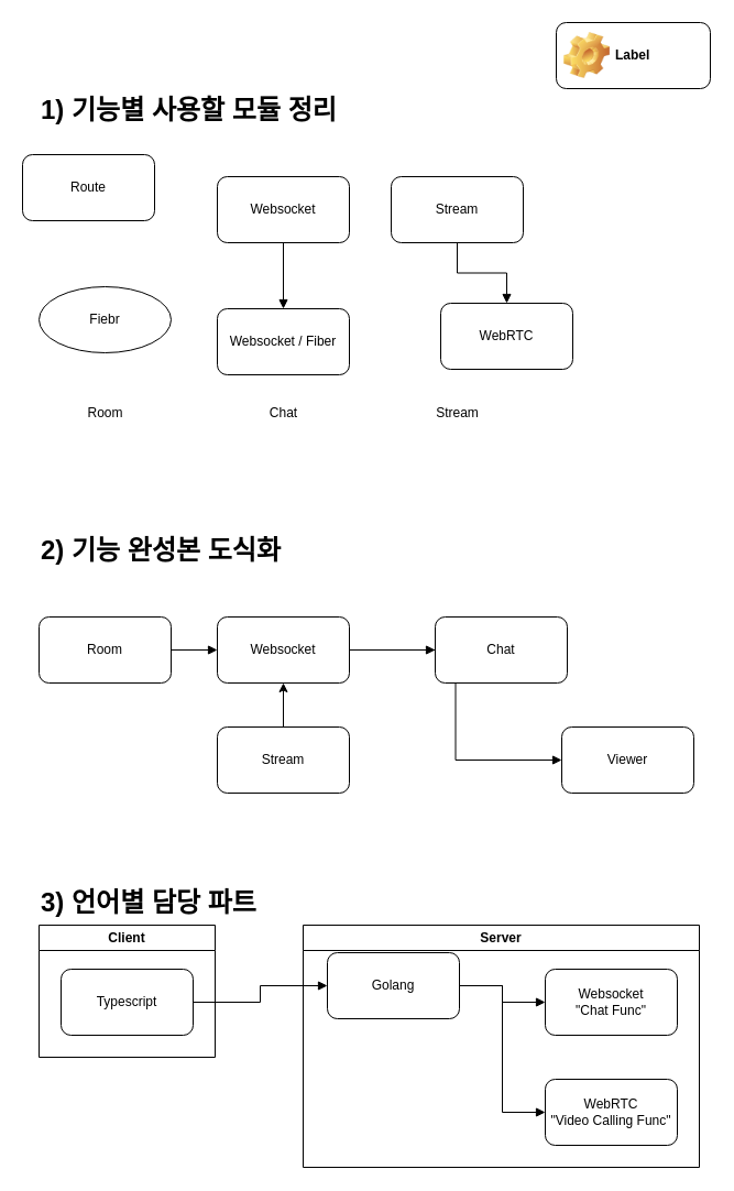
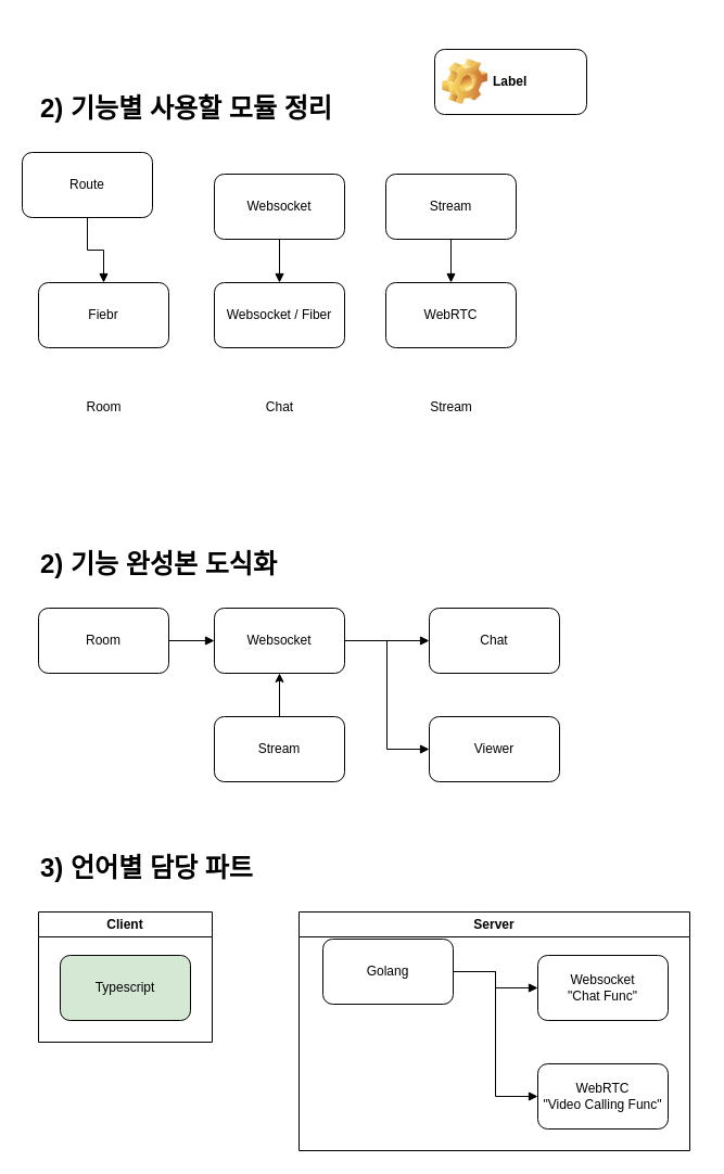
- <mxCell id="33" value="Label" style="label;whiteSpace=wrap;html=1;image=img/clipart/Gear_128x128.png" parent="1" vertex="1"><mxGeometry x="505" y="20" width="140" height="60" as="geometry" /></mxCell>
+ <mxCell id="33" value="Label" style="label;whiteSpace=wrap;html=1;image=img/clipart/Gear_128x128.png" parent="1" vertex="1"><mxGeometry x="400" y="45" width="140" height="60" as="geometry" /></mxCell>
- <mxCell id="30" value="&lt;b&gt;1) 기능별 사용할 모듈 정리&lt;/b&gt;" style="text;html=1;align=left;verticalAlign=middle;resizable=0;points=[];autosize=1;strokeColor=none;fillColor=none;fontSize=24;" parent="1" vertex="1"><mxGeometry x="35" y="80" width="280" height="40" as="geometry" /></mxCell>
+ <mxCell id="30" value="&lt;b&gt;2) 기능별 사용할 모듈 정리&lt;/b&gt;" style="text;html=1;align=left;verticalAlign=middle;resizable=0;points=[];autosize=1;strokeColor=none;fillColor=none;fontSize=24;" parent="1" vertex="1"><mxGeometry x="35" y="80" width="280" height="40" as="geometry" /></mxCell>
+ <mxCell id="2" style="edgeStyle=orthogonalEdgeStyle;rounded=0;orthogonalLoop=1;jettySize=auto;html=1;endArrow=block;endFill=1;" parent="1" source="3" target="6" edge="1"><mxGeometry relative="1" as="geometry" /></mxCell>
- <mxCell id="6" value="Fiebr" style="ellipse;whiteSpace=wrap;html=1;" parent="1" vertex="1"><mxGeometry x="35" y="260" width="120" height="60" as="geometry" /></mxCell>
+ <mxCell id="6" value="Fiebr" style="rounded=1;whiteSpace=wrap;html=1;" parent="1" vertex="1"><mxGeometry x="35" y="260" width="120" height="60" as="geometry" /></mxCell>
- <mxCell id="8" value="WebRTC" style="rounded=1;whiteSpace=wrap;html=1;" parent="1" vertex="1"><mxGeometry x="400" y="275" width="120" height="60" as="geometry" /></mxCell>
+ <mxCell id="8" value="WebRTC" style="rounded=1;whiteSpace=wrap;html=1;" parent="1" vertex="1"><mxGeometry x="355" y="260" width="120" height="60" as="geometry" /></mxCell>
- <mxCell id="7" value="Websocket / Fiber" style="rounded=1;whiteSpace=wrap;html=1;" parent="1" vertex="1"><mxGeometry x="197" y="280" width="120" height="60" as="geometry" /></mxCell>
+ <mxCell id="7" value="Websocket / Fiber" style="rounded=1;whiteSpace=wrap;html=1;" parent="1" vertex="1"><mxGeometry x="197" y="260" width="120" height="60" as="geometry" /></mxCell>
- <mxCell id="31" value="&lt;b&gt;2) 기능&amp;nbsp;&lt;span style=&quot;background-color: initial;&quot;&gt;완성본 도식화&lt;/span&gt;&lt;/b&gt;" style="text;html=1;align=left;verticalAlign=middle;resizable=0;points=[];autosize=1;strokeColor=none;fillColor=none;fontSize=24;" parent="1" vertex="1"><mxGeometry x="35" y="480" width="230" height="40" as="geometry" /></mxCell>
+ <mxCell id="31" value="&lt;b&gt;2) 기능&amp;nbsp;&lt;span style=&quot;background-color: initial;&quot;&gt;완성본 도식화&lt;/span&gt;&lt;/b&gt;" style="text;html=1;align=left;verticalAlign=middle;resizable=0;points=[];autosize=1;strokeColor=none;fillColor=none;fontSize=24;" parent="1" vertex="1"><mxGeometry x="35" y="500" width="230" height="40" as="geometry" /></mxCell>
- <mxCell id="22" value="Viewer" style="rounded=1;whiteSpace=wrap;html=1;" parent="1" vertex="1"><mxGeometry x="510" y="660" width="120" height="60" as="geometry" /></mxCell>
+ <mxCell id="22" value="Viewer" style="rounded=1;whiteSpace=wrap;html=1;" parent="1" vertex="1"><mxGeometry x="395" y="660" width="120" height="60" as="geometry" /></mxCell>
- <mxCell id="32" value="&lt;b&gt;3) 언어별 담당 파트&lt;/b&gt;" style="text;html=1;align=left;verticalAlign=middle;resizable=0;points=[];autosize=1;strokeColor=none;fillColor=none;fontSize=24;" parent="1" vertex="1"><mxGeometry x="35" y="800" width="210" height="40" as="geometry" /></mxCell>
+ <mxCell id="32" value="&lt;b&gt;3) 언어별 담당 파트&lt;/b&gt;" style="text;html=1;align=left;verticalAlign=middle;resizable=0;points=[];autosize=1;strokeColor=none;fillColor=none;fontSize=24;" parent="1" vertex="1"><mxGeometry x="35" y="780" width="210" height="40" as="geometry" /></mxCell>
- <mxCell id="23" style="edgeStyle=orthogonalEdgeStyle;rounded=0;orthogonalLoop=1;jettySize=auto;html=1;entryX=0;entryY=0.5;entryDx=0;entryDy=0;strokeColor=default;endArrow=block;endFill=1;" parent="1" source="24" target="27" edge="1"><mxGeometry relative="1" as="geometry" /></mxCell>
- <mxCell id="24" value="Typescript" style="rounded=1;whiteSpace=wrap;html=1;" parent="1" vertex="1"><mxGeometry x="55" y="880" width="120" height="60" as="geometry" /></mxCell>
+ <mxCell id="24" value="Typescript" style="rounded=1;whiteSpace=wrap;html=1;fillColor=#d5e8d4;" parent="1" vertex="1"><mxGeometry x="55" y="880" width="120" height="60" as="geometry" /></mxCell>
